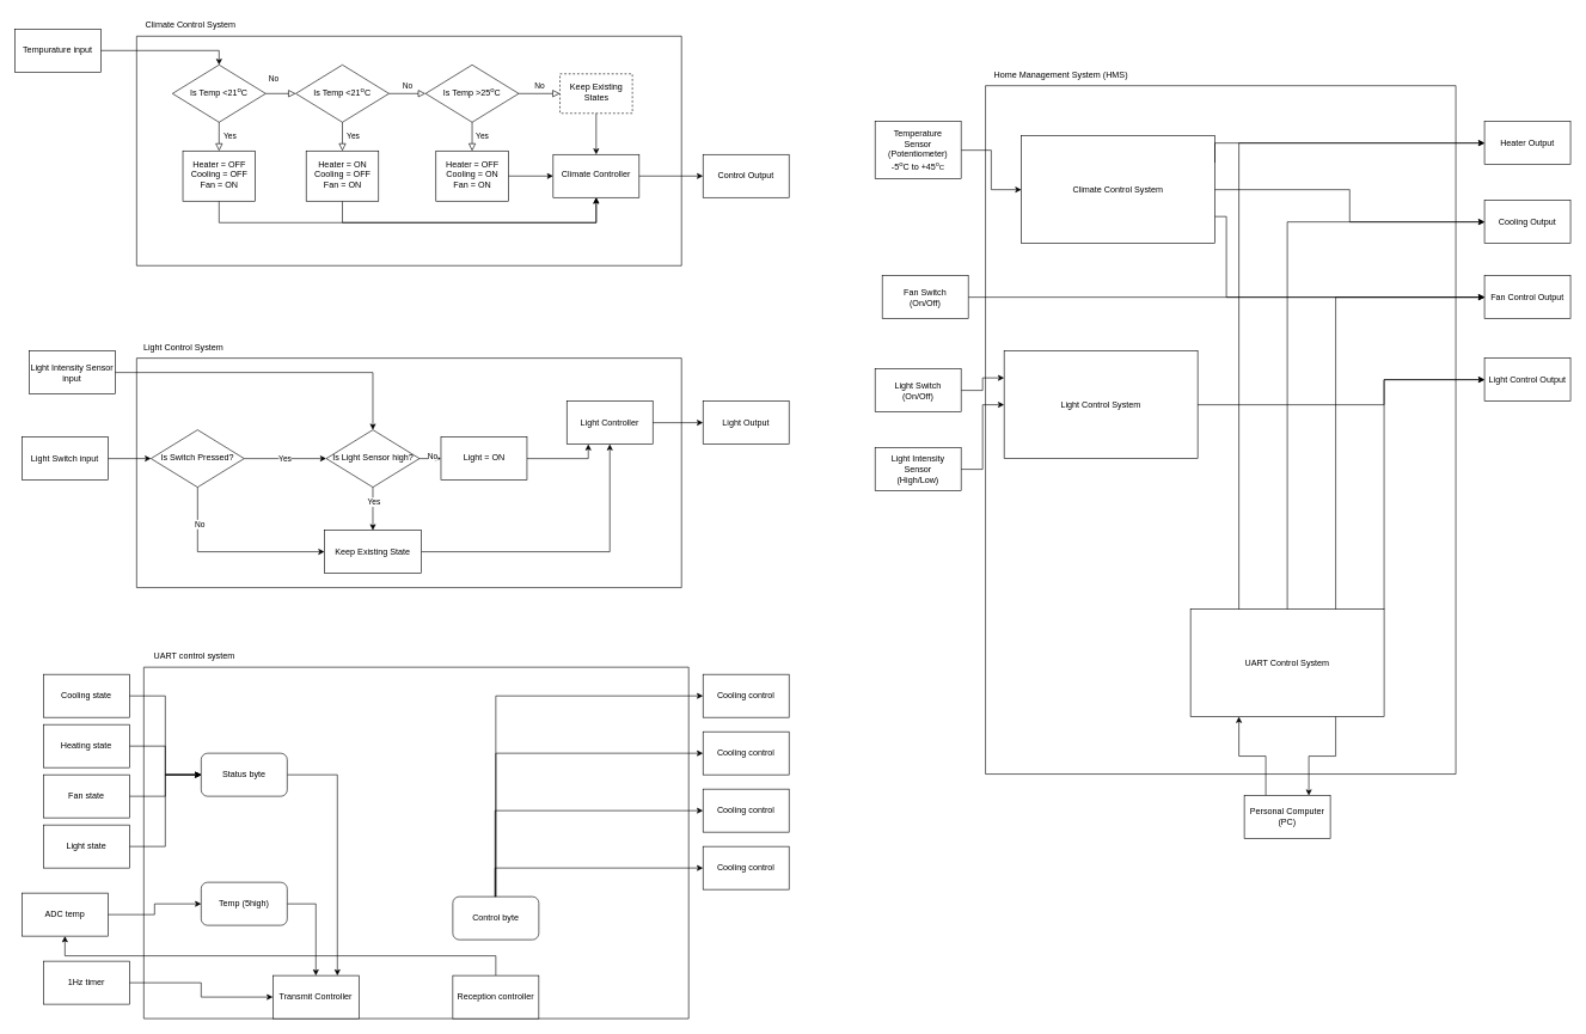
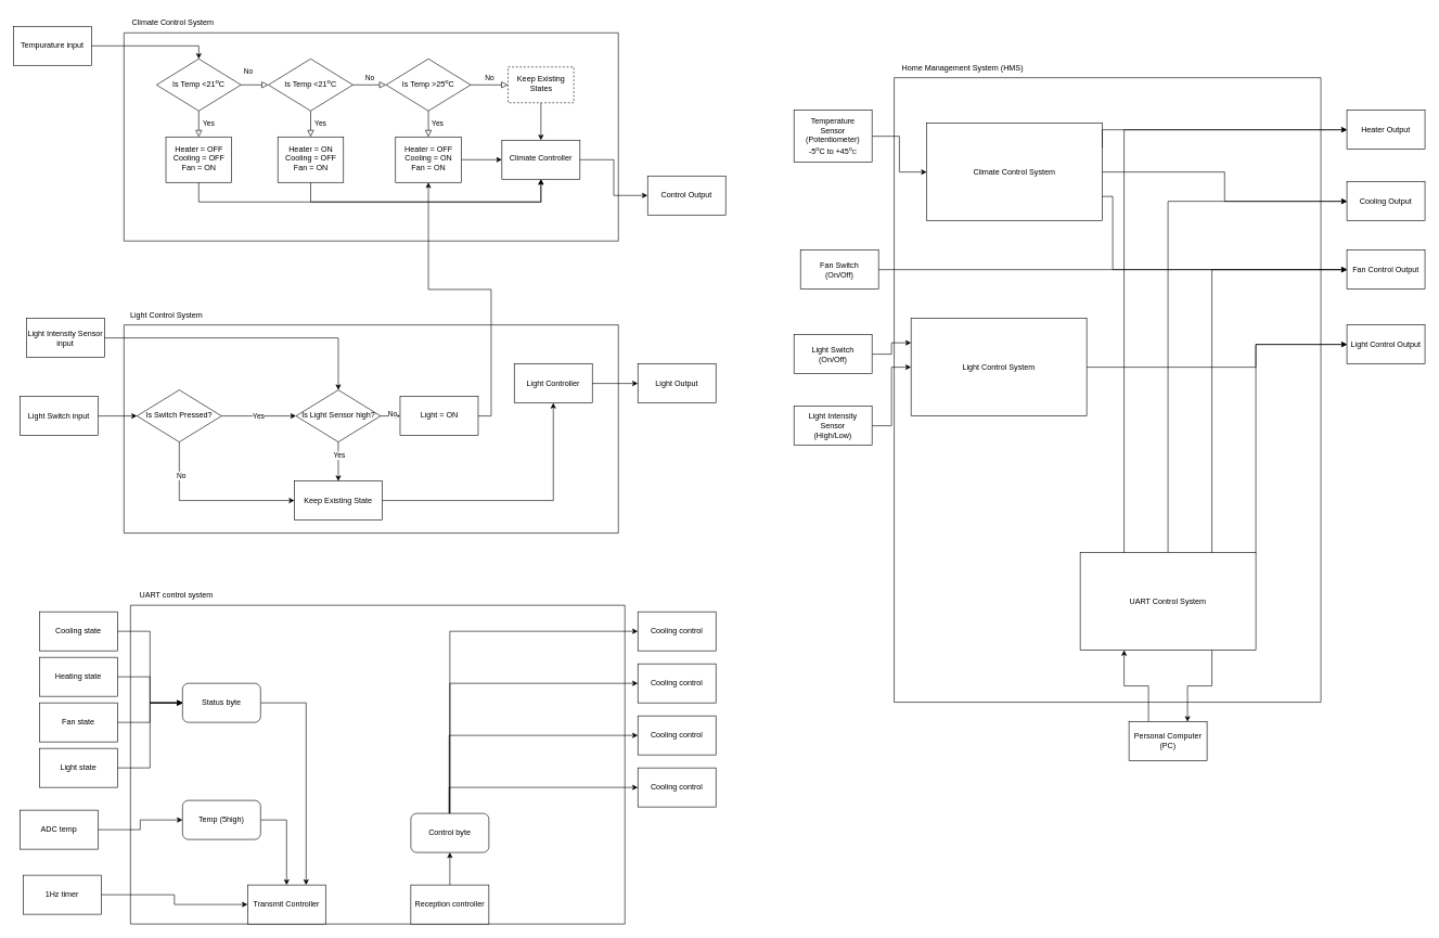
- <mxCell id="43" value="Control Output" style="rounded=0;whiteSpace=wrap;html=1;" vertex="1" parent="1"><mxGeometry x="980" y="215" width="120" height="60" as="geometry" /></mxCell>
+ <mxCell id="43" value="Control Output" style="rounded=0;whiteSpace=wrap;html=1;" vertex="1" parent="1"><mxGeometry x="995" y="270" width="120" height="60" as="geometry" /></mxCell>
- <mxCell id="58" style="edgeStyle=orthogonalEdgeStyle;rounded=0;orthogonalLoop=1;jettySize=auto;html=1;exitX=1;exitY=0.5;exitDx=0;exitDy=0;entryX=0.25;entryY=1;entryDx=0;entryDy=0;" edge="1" parent="45" source="59" target="53"><mxGeometry relative="1" as="geometry" /></mxCell>
+ <mxCell id="58" style="edgeStyle=orthogonalEdgeStyle;rounded=0;orthogonalLoop=1;jettySize=auto;html=1;exitX=1;exitY=0.5;exitDx=0;exitDy=0;" edge="1" parent="45" source="59" target="29"><mxGeometry relative="1" as="geometry" /></mxCell>
- <mxCell id="83" style="edgeStyle=orthogonalEdgeStyle;rounded=0;orthogonalLoop=1;jettySize=auto;html=1;exitX=0.5;exitY=0;exitDx=0;exitDy=0;" edge="1" parent="77" source="84" target="98"><mxGeometry relative="1" as="geometry" /></mxCell>
+ <mxCell id="83" style="edgeStyle=orthogonalEdgeStyle;rounded=0;orthogonalLoop=1;jettySize=auto;html=1;exitX=0.5;exitY=0;exitDx=0;exitDy=0;entryX=0.5;entryY=1;entryDx=0;entryDy=0;" edge="1" parent="77" source="84" target="85"><mxGeometry relative="1" as="geometry" /></mxCell>
- <mxCell id="88" value="1Hz timer" style="rounded=0;whiteSpace=wrap;html=1;" vertex="1" parent="1"><mxGeometry x="60" y="1340" width="120" height="60" as="geometry" /></mxCell>
+ <mxCell id="88" value="1Hz timer" style="rounded=0;whiteSpace=wrap;html=1;" vertex="1" parent="1"><mxGeometry x="35" y="1345" width="120" height="60" as="geometry" /></mxCell>
